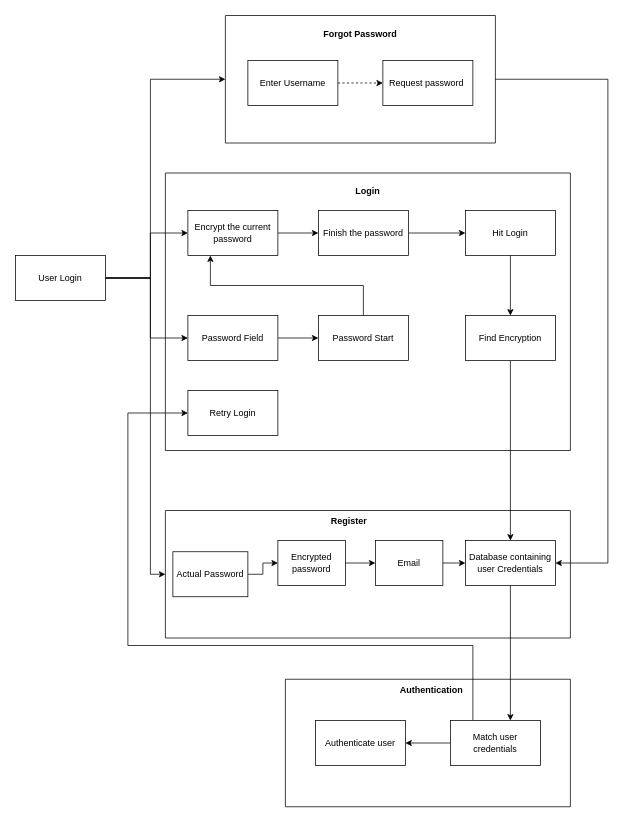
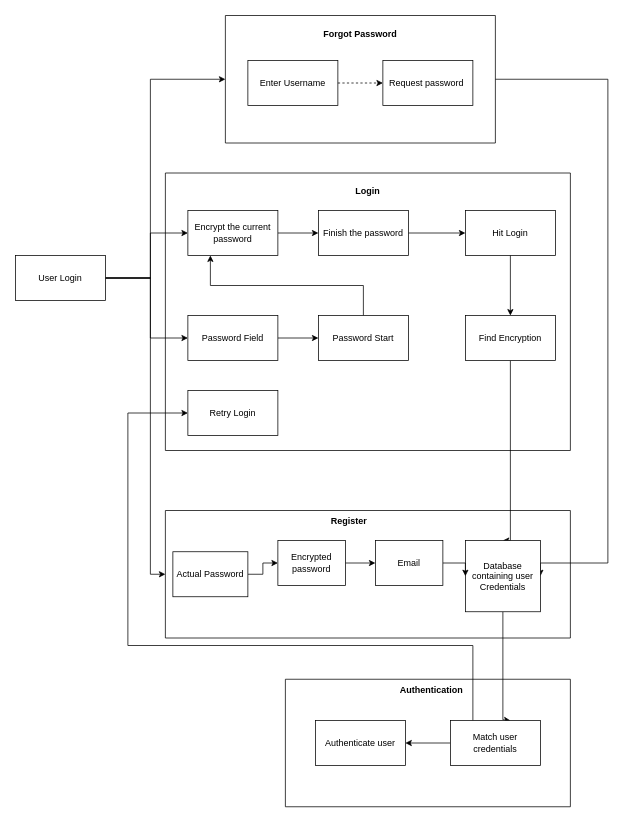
- <mxCell id="39" value="Database containing user Credentials" style="rounded=0;whiteSpace=wrap;html=1;" vertex="1" parent="33"><mxGeometry x="400" y="40" width="120" height="60" as="geometry" /></mxCell>
+ <mxCell id="39" value="Database containing user Credentials" style="rounded=0;whiteSpace=wrap;html=1;" vertex="1" parent="33"><mxGeometry x="400" y="40" width="100" height="95" as="geometry" /></mxCell>
